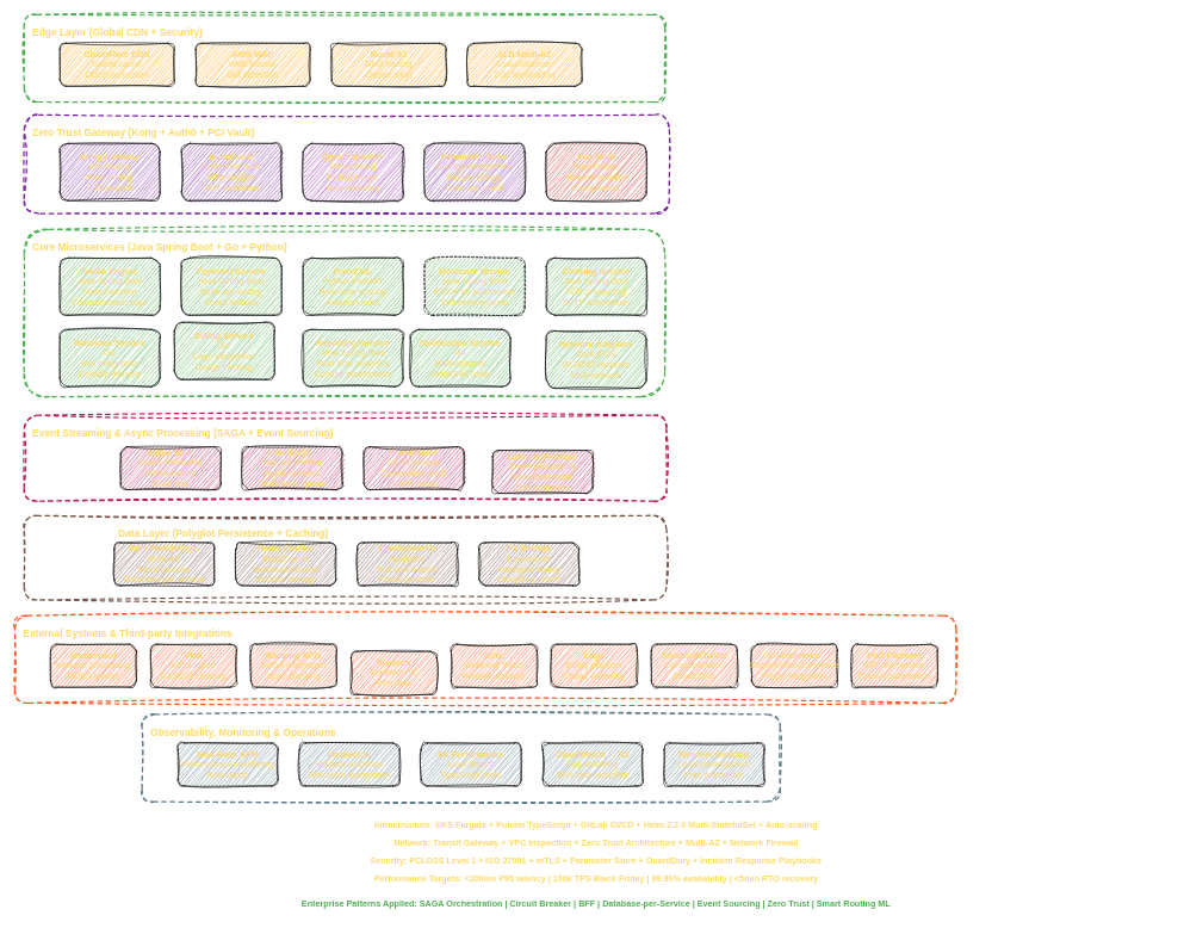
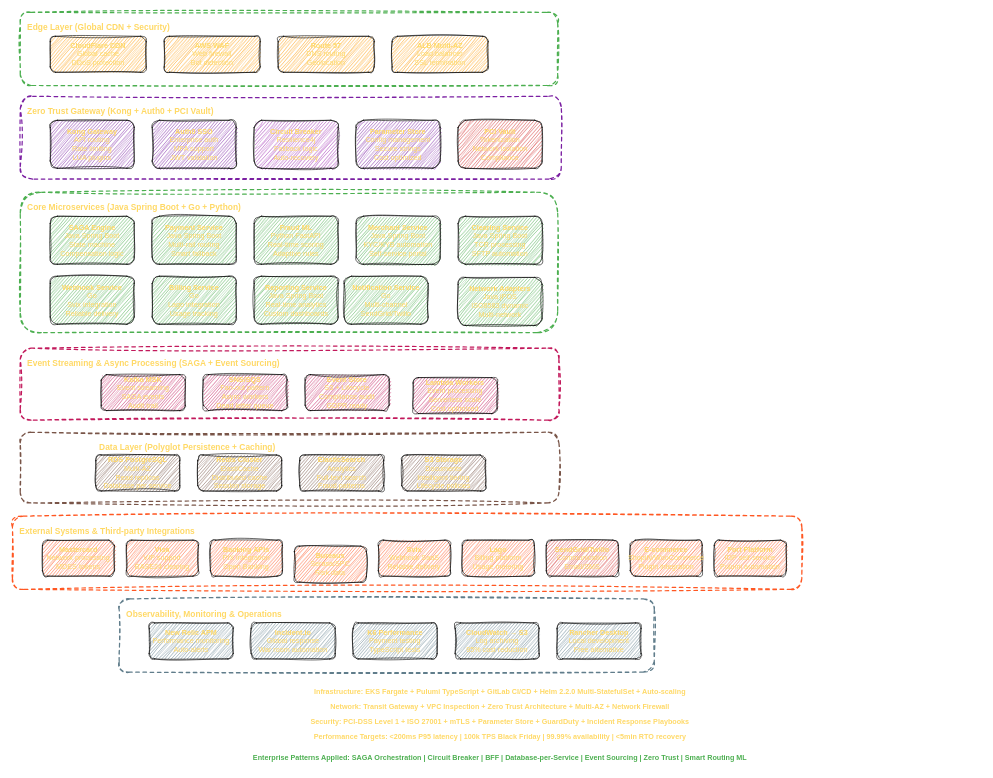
- <mxCell id="6" value="&lt;b&gt;Route 53&lt;/b&gt;&lt;br&gt;DNS routing&lt;br&gt;Geolocation" style="rounded=1;whiteSpace=wrap;html=1;fillColor=#ff9800;fontColor=#FFD966;align=center;sketch=1;curveFitting=1;jiggle=2;" parent="1" vertex="1"><mxGeometry x="463" y="60" width="160" height="60" as="geometry" /></mxCell>
+ <mxCell id="6" value="&lt;b&gt;Route 57&lt;/b&gt;&lt;br&gt;DNS routing&lt;br&gt;Geolocation" style="rounded=1;whiteSpace=wrap;html=1;fillColor=#ff9800;fontColor=#FFD966;align=center;sketch=1;curveFitting=1;jiggle=2;" parent="1" vertex="1"><mxGeometry x="463" y="60" width="160" height="60" as="geometry" /></mxCell>
- <mxCell id="20" value="&lt;b&gt;Merchant Service&lt;/b&gt;&lt;br&gt;Java Spring Boot&lt;br&gt;KYC/KYB automation&lt;br&gt;Self-service portal" style="rounded=1;whiteSpace=wrap;html=1;fillColor=#4caf50;fontColor=#FFD966;align=center;sketch=1;curveFitting=1;jiggle=2;dashed=1;" parent="1" vertex="1"><mxGeometry x="593" y="360" width="140" height="80" as="geometry" /></mxCell>
+ <mxCell id="20" value="&lt;b&gt;Merchant Service&lt;/b&gt;&lt;br&gt;Java Spring Boot&lt;br&gt;KYC/KYB automation&lt;br&gt;Self-service portal" style="rounded=1;whiteSpace=wrap;html=1;fillColor=#4caf50;fontColor=#FFD966;align=center;sketch=1;curveFitting=1;jiggle=2;" parent="1" vertex="1"><mxGeometry x="593" y="360" width="140" height="80" as="geometry" /></mxCell>
- <mxCell id="24" value="&lt;b&gt;Billing Service&lt;/b&gt;&lt;br&gt;Go&lt;br&gt;Lago integration&lt;br&gt;Usage tracking" style="rounded=1;whiteSpace=wrap;html=1;fillColor=#4caf50;fontColor=#FFD966;align=center;sketch=1;curveFitting=1;jiggle=2;" parent="1" vertex="1"><mxGeometry x="243" y="450" width="140" height="80" as="geometry" /></mxCell>
+ <mxCell id="24" value="&lt;b&gt;Billing Service&lt;/b&gt;&lt;br&gt;Go&lt;br&gt;Lago integration&lt;br&gt;Usage tracking" style="rounded=1;whiteSpace=wrap;html=1;fillColor=#4caf50;fontColor=#FFD966;align=center;sketch=1;curveFitting=1;jiggle=2;" parent="1" vertex="1"><mxGeometry x="253" y="460" width="140" height="80" as="geometry" /></mxCell>
- <mxCell id="43" value="&lt;b&gt;Banking APIs&lt;/b&gt;&lt;br&gt;SAGA integration&lt;br&gt;Open Banking" style="rounded=1;whiteSpace=wrap;html=1;fillColor=#ff5722;fontColor=#FFD966;align=center;sketch=1;curveFitting=1;jiggle=2;" parent="1" vertex="1"><mxGeometry x="350" y="900" width="120" height="60" as="geometry" /></mxCell>
+ <mxCell id="43" value="&lt;b&gt;Banking APIs&lt;/b&gt;&lt;br&gt;PIX integration&lt;br&gt;Open Banking" style="rounded=1;whiteSpace=wrap;html=1;fillColor=#ff5722;fontColor=#FFD966;align=center;sketch=1;curveFitting=1;jiggle=2;" parent="1" vertex="1"><mxGeometry x="350" y="900" width="120" height="60" as="geometry" /></mxCell>
- <mxCell id="47" value="&lt;b&gt;SendGrid/Twilio&lt;/b&gt;&lt;br&gt;Communication&lt;br&gt;Email/SMS" style="rounded=1;whiteSpace=wrap;html=1;fillColor=#ff5722;fontColor=#FFD966;align=center;sketch=1;curveFitting=1;jiggle=2;" parent="1" vertex="1"><mxGeometry x="910" y="900" width="120" height="60" as="geometry" /></mxCell>
+ <mxCell id="47" value="&lt;b&gt;SendGrid/Twilio&lt;/b&gt;&lt;br&gt;Communication&lt;br&gt;Email/SMS" style="rounded=1;whiteSpace=wrap;html=1;fillColor=#d32f2f;fontColor=#FFD966;align=center;sketch=1;curveFitting=1;jiggle=2;" parent="1" vertex="1"><mxGeometry x="910" y="900" width="120" height="60" as="geometry" /></mxCell>
- <mxCell id="53" value="&lt;b&gt;Incident.io&lt;/b&gt;&lt;br&gt;Incident response&lt;br&gt;War room automation" style="rounded=1;whiteSpace=wrap;html=1;fillColor=#607d8b;fontColor=#FFD966;align=center;sketch=1;curveFitting=1;jiggle=2;" parent="1" vertex="1"><mxGeometry x="418" y="1038" width="140" height="60" as="geometry" /></mxCell>
+ <mxCell id="53" value="&lt;b&gt;Incident.io&lt;/b&gt;&lt;br&gt;Global response&lt;br&gt;War room automation" style="rounded=1;whiteSpace=wrap;html=1;fillColor=#607d8b;fontColor=#FFD966;align=center;sketch=1;curveFitting=1;jiggle=2;" parent="1" vertex="1"><mxGeometry x="418" y="1038" width="140" height="60" as="geometry" /></mxCell>
- <mxCell id="54" value="&lt;b&gt;K6 Performance&lt;/b&gt;&lt;br&gt;Load testing&lt;br&gt;TypeScript tests" style="rounded=1;whiteSpace=wrap;html=1;fillColor=#607d8b;fontColor=#FFD966;align=center;sketch=1;curveFitting=1;jiggle=2;" parent="1" vertex="1"><mxGeometry x="588" y="1038" width="140" height="60" as="geometry" /></mxCell>
+ <mxCell id="54" value="&lt;b&gt;K6 Performance&lt;/b&gt;&lt;br&gt;Payment testing&lt;br&gt;TypeScript tests" style="rounded=1;whiteSpace=wrap;html=1;fillColor=#607d8b;fontColor=#FFD966;align=center;sketch=1;curveFitting=1;jiggle=2;" parent="1" vertex="1"><mxGeometry x="588" y="1038" width="140" height="60" as="geometry" /></mxCell>
